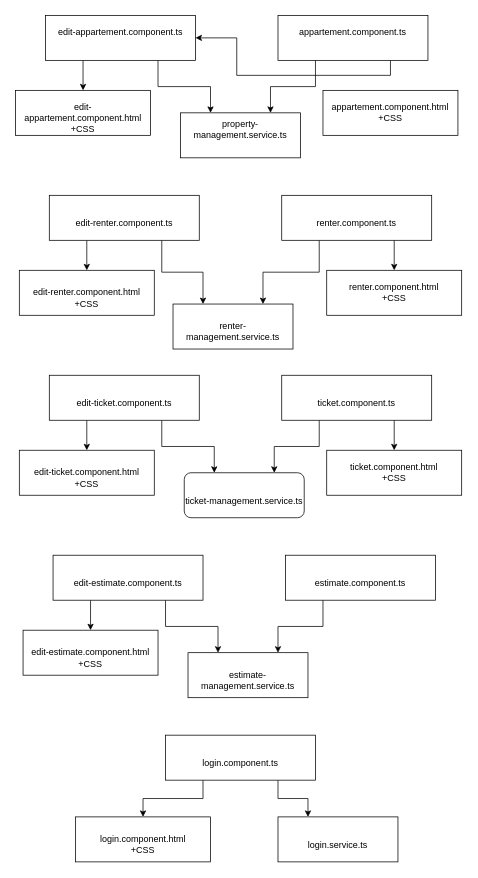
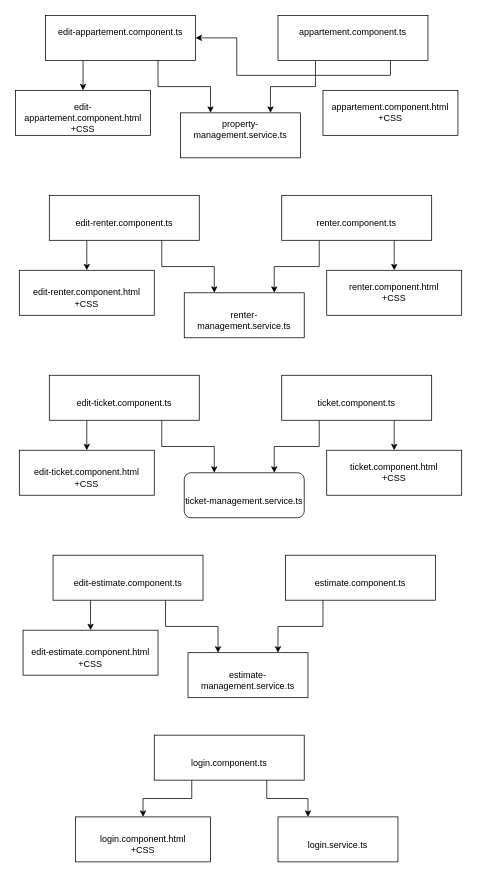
- <mxCell id="14" value="&lt;br&gt;&lt;div aria-hidden=&quot;true&quot; class=&quot;PRIVATE_TreeView-item-visual&quot;&gt;&lt;/div&gt;&lt;span class=&quot;PRIVATE_TreeView-item-content-text&quot;&gt;&lt;span&gt;renter-management.service.ts&lt;/span&gt;&lt;/span&gt;&lt;br&gt;" style="rounded=0;whiteSpace=wrap;html=1;" vertex="1" parent="1"><mxGeometry x="230" y="405" width="160" height="60" as="geometry" /></mxCell>
+ <mxCell id="14" value="&lt;br&gt;&lt;div aria-hidden=&quot;true&quot; class=&quot;PRIVATE_TreeView-item-visual&quot;&gt;&lt;/div&gt;&lt;span class=&quot;PRIVATE_TreeView-item-content-text&quot;&gt;&lt;span&gt;renter-management.service.ts&lt;/span&gt;&lt;/span&gt;&lt;br&gt;" style="rounded=0;whiteSpace=wrap;html=1;" vertex="1" parent="1"><mxGeometry x="245" y="390" width="160" height="60" as="geometry" /></mxCell>
- <mxCell id="39" value="&lt;br&gt;&lt;span class=&quot;PRIVATE_TreeView-item-content-text&quot;&gt;&lt;span&gt;login.component.ts&lt;/span&gt;&lt;/span&gt;" style="rounded=0;whiteSpace=wrap;html=1;" vertex="1" parent="1"><mxGeometry x="220" y="980" width="200" height="60" as="geometry" /></mxCell>
+ <mxCell id="39" value="&lt;br&gt;&lt;span class=&quot;PRIVATE_TreeView-item-content-text&quot;&gt;&lt;span&gt;login.component.ts&lt;/span&gt;&lt;/span&gt;" style="rounded=0;whiteSpace=wrap;html=1;" vertex="1" parent="1"><mxGeometry x="205" y="980" width="200" height="60" as="geometry" /></mxCell>
